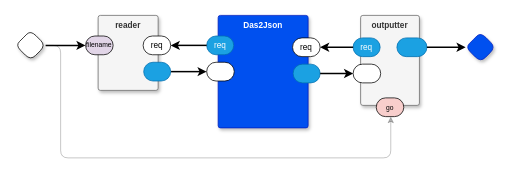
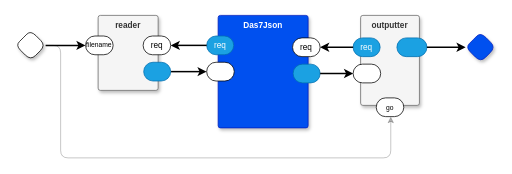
- <mxCell id="15" value="Das2Json" style="rounded=1;whiteSpace=wrap;html=1;container=1;recursiveResize=0;verticalAlign=top;arcSize=6;fontStyle=1;autosize=0;points=[];absoluteArcSize=1;shadow=1;strokeColor=#001DBC;fillColor=#0050ef;fontFamily=Helvetica;fontSize=11;fontColor=#ffffff;gradientDirection=west;" parent="1" vertex="1"><mxGeometry x="290" y="20" width="120" height="150" as="geometry"><mxRectangle x="-98" y="-1230" width="99" height="26" as="alternateBounds" /></mxGeometry></mxCell>
+ <mxCell id="15" value="Das7Json" style="rounded=1;whiteSpace=wrap;html=1;container=1;recursiveResize=0;verticalAlign=top;arcSize=6;fontStyle=1;autosize=0;points=[];absoluteArcSize=1;shadow=1;strokeColor=#001DBC;fillColor=#0050ef;fontFamily=Helvetica;fontSize=11;fontColor=#ffffff;gradientDirection=west;" parent="1" vertex="1"><mxGeometry x="290" y="20" width="120" height="150" as="geometry"><mxRectangle x="-98" y="-1230" width="99" height="26" as="alternateBounds" /></mxGeometry></mxCell>
- <mxCell id="3" value="filename" style="rounded=1;whiteSpace=wrap;html=1;sketch=0;points=[[0,0.5,0,0,0],[1,0.5,0,0,0]];arcSize=50;fontFamily=Helvetica;fontSize=9;fontColor=default;fillColor=#e1d5e7;" parent="2" vertex="1"><mxGeometry x="-16.75" y="27.5" width="36.75" height="25" as="geometry" /></mxCell>
+ <mxCell id="3" value="filename" style="rounded=1;whiteSpace=wrap;html=1;sketch=0;points=[[0,0.5,0,0,0],[1,0.5,0,0,0]];arcSize=50;fontFamily=Helvetica;fontSize=9;fontColor=default;" parent="2" vertex="1"><mxGeometry x="-16.75" y="27.5" width="36.75" height="25" as="geometry" /></mxCell>
- <mxCell id="12" value="go" style="rounded=1;whiteSpace=wrap;html=1;sketch=0;points=[[0,0.5,0,0,0],[1,0.5,0,0,0]];arcSize=50;fontFamily=Helvetica;fontSize=9;fontColor=default;fillColor=#f8cecc;" parent="8" vertex="1"><mxGeometry x="20.82" y="110" width="36.75" height="25" as="geometry" /></mxCell>
+ <mxCell id="12" value="go" style="rounded=1;whiteSpace=wrap;html=1;sketch=0;points=[[0,0.5,0,0,0],[1,0.5,0,0,0]];arcSize=50;fontFamily=Helvetica;fontSize=9;fontColor=default;" parent="8" vertex="1"><mxGeometry x="20.82" y="110" width="36.75" height="25" as="geometry" /></mxCell>
